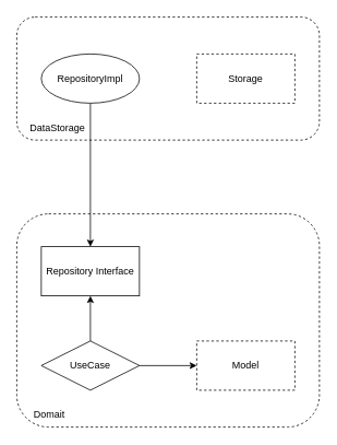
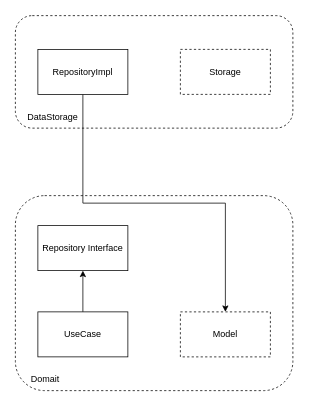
- <mxCell id="11" value="RepositoryImpl" style="ellipse;whiteSpace=wrap;html=1;" vertex="1" parent="1"><mxGeometry x="50" y="65" width="120" height="60" as="geometry" /></mxCell>
+ <mxCell id="11" value="RepositoryImpl" style="rounded=0;whiteSpace=wrap;html=1;" vertex="1" parent="1"><mxGeometry x="50" y="65" width="120" height="60" as="geometry" /></mxCell>
- <mxCell id="10" style="edgeStyle=orthogonalEdgeStyle;rounded=0;orthogonalLoop=1;jettySize=auto;html=1;exitX=0.5;exitY=1;exitDx=0;exitDy=0;" edge="1" parent="1" source="11" target="12"><mxGeometry relative="1" as="geometry" /></mxCell>
+ <mxCell id="10" style="edgeStyle=orthogonalEdgeStyle;rounded=0;orthogonalLoop=1;jettySize=auto;html=1;exitX=0.5;exitY=1;exitDx=0;exitDy=0;" edge="1" parent="1" source="11" target="6"><mxGeometry relative="1" as="geometry" /></mxCell>
- <mxCell id="5" value="UseCase" style="rhombus;whiteSpace=wrap;html=1;" vertex="1" parent="1"><mxGeometry x="50" y="415" width="120" height="60" as="geometry" /></mxCell>
+ <mxCell id="5" value="UseCase" style="rounded=0;whiteSpace=wrap;html=1;" vertex="1" parent="1"><mxGeometry x="50" y="415" width="120" height="60" as="geometry" /></mxCell>
- <mxCell id="3" style="edgeStyle=orthogonalEdgeStyle;rounded=0;orthogonalLoop=1;jettySize=auto;html=1;exitX=1;exitY=0.5;exitDx=0;exitDy=0;entryX=0;entryY=0.5;entryDx=0;entryDy=0;" edge="1" parent="1" source="5" target="6"><mxGeometry relative="1" as="geometry" /></mxCell>
